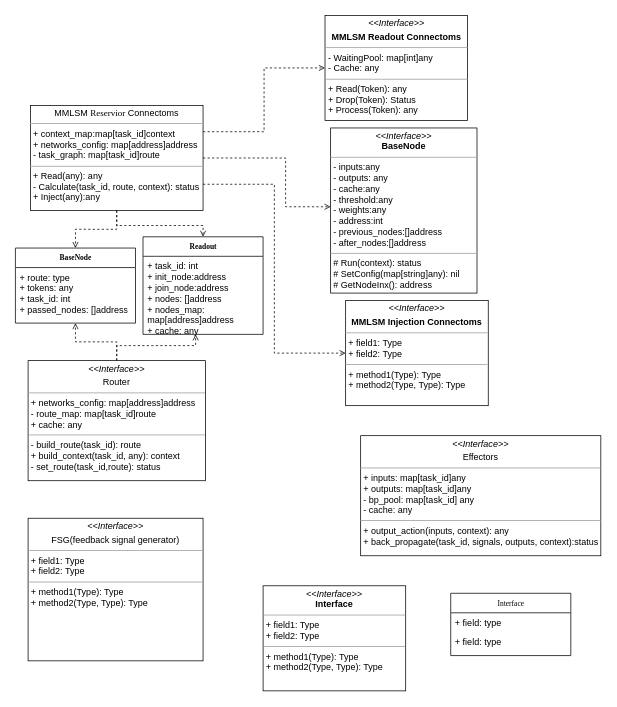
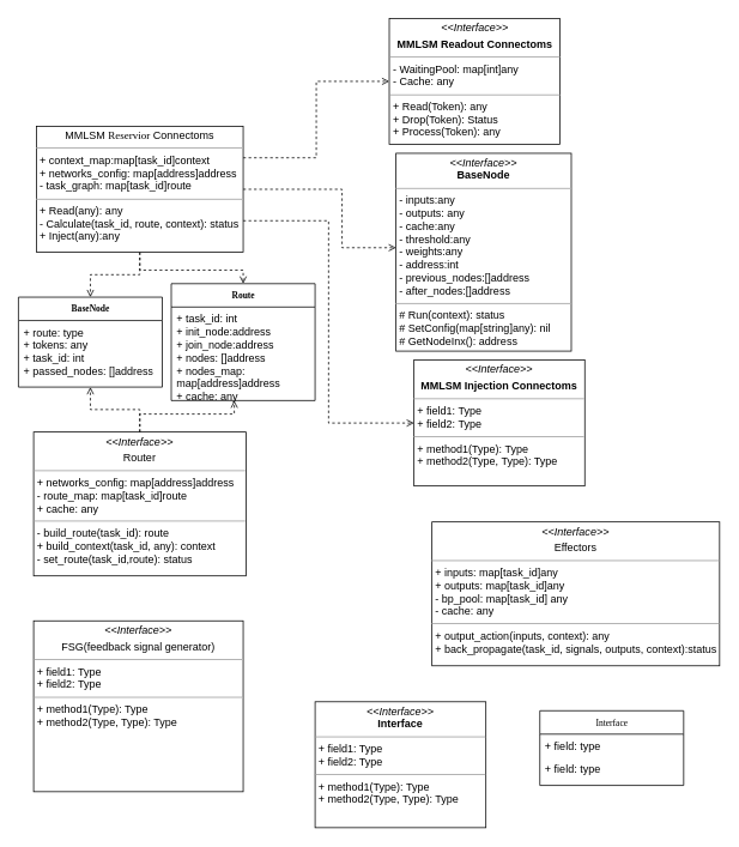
- <mxCell id="21" value="&lt;b&gt;Readout&lt;/b&gt;" style="swimlane;html=1;fontStyle=0;childLayout=stackLayout;horizontal=1;startSize=26;fillColor=none;horizontalStack=0;resizeParent=1;resizeLast=0;collapsible=1;marginBottom=0;swimlaneFillColor=#ffffff;rounded=0;shadow=0;comic=0;labelBackgroundColor=none;strokeWidth=1;fontFamily=Verdana;fontSize=10;align=center;" vertex="1" parent="1"><mxGeometry x="190" y="315" width="160" height="130" as="geometry" /></mxCell>
+ <mxCell id="21" value="&lt;b&gt;Route&lt;/b&gt;" style="swimlane;html=1;fontStyle=0;childLayout=stackLayout;horizontal=1;startSize=26;fillColor=none;horizontalStack=0;resizeParent=1;resizeLast=0;collapsible=1;marginBottom=0;swimlaneFillColor=#ffffff;rounded=0;shadow=0;comic=0;labelBackgroundColor=none;strokeWidth=1;fontFamily=Verdana;fontSize=10;align=center;" vertex="1" parent="1"><mxGeometry x="190" y="315" width="160" height="130" as="geometry" /></mxCell>
